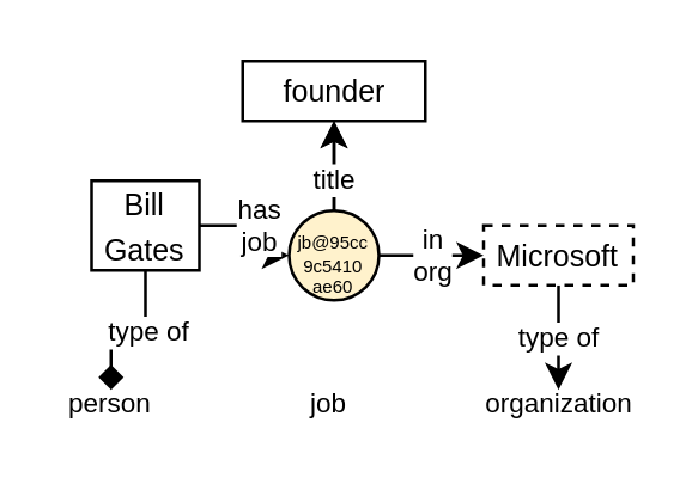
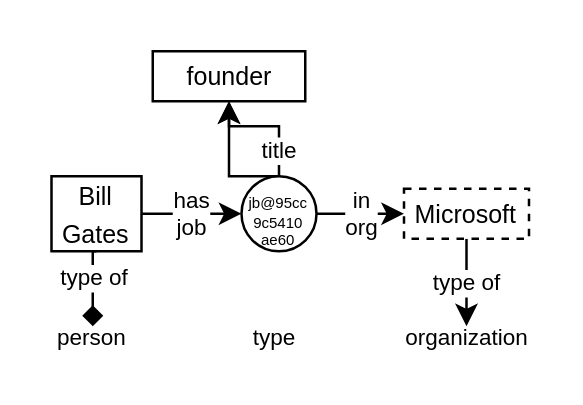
- <mxCell id="12" value="&lt;font style=&quot;font-size: 10px;&quot;&gt;founder&lt;/font&gt;" style="rounded=0;whiteSpace=wrap;html=1;" vertex="1" parent="1"><mxGeometry x="80.5" y="20" width="61" height="20" as="geometry" /></mxCell>
+ <mxCell id="12" value="&lt;font style=&quot;font-size: 10px;&quot;&gt;founder&lt;/font&gt;" style="rounded=0;whiteSpace=wrap;html=1;" vertex="1" parent="1"><mxGeometry x="60.5" y="20" width="61" height="20" as="geometry" /></mxCell>
- <mxCell id="5" value="&lt;font style=&quot;font-size: 10px;&quot;&gt;Bill Gates&lt;/font&gt;" style="rounded=0;whiteSpace=wrap;html=1;" vertex="1" parent="1"><mxGeometry x="30" y="60" width="36" height="30" as="geometry" /></mxCell>
+ <mxCell id="5" value="&lt;font style=&quot;font-size: 10px;&quot;&gt;Bill Gates&lt;/font&gt;" style="rounded=0;whiteSpace=wrap;html=1;" vertex="1" parent="1"><mxGeometry x="20" y="70" width="36" height="30" as="geometry" /></mxCell>
- <mxCell id="9" value="&lt;br&gt;&lt;table width=&quot;69&quot; cellspacing=&quot;0&quot; cellpadding=&quot;0&quot; border=&quot;0&quot;&gt;&lt;tbody&gt;&lt;tr style=&quot;height:14.0pt&quot; height=&quot;19&quot;&gt;  &lt;td style=&quot;height:14.0pt;width:52pt&quot; width=&quot;69&quot; height=&quot;19&quot;&gt;jb@95cc&lt;br&gt;9c5410&lt;br&gt;ae60&lt;/td&gt;&lt;/tr&gt;&lt;/tbody&gt;&lt;/table&gt;" style="ellipse;whiteSpace=wrap;html=1;aspect=fixed;fontSize=6;strokeColor=#000000;fillColor=#fff2cc;" vertex="1" parent="1"><mxGeometry x="96" y="70" width="30" height="30" as="geometry" /></mxCell>
+ <mxCell id="9" value="&lt;br&gt;&lt;table width=&quot;69&quot; cellspacing=&quot;0&quot; cellpadding=&quot;0&quot; border=&quot;0&quot;&gt;&lt;tbody&gt;&lt;tr style=&quot;height:14.0pt&quot; height=&quot;19&quot;&gt;  &lt;td style=&quot;height:14.0pt;width:52pt&quot; width=&quot;69&quot; height=&quot;19&quot;&gt;jb@95cc&lt;br&gt;9c5410&lt;br&gt;ae60&lt;/td&gt;&lt;/tr&gt;&lt;/tbody&gt;&lt;/table&gt;" style="ellipse;whiteSpace=wrap;html=1;aspect=fixed;fontSize=6;strokeColor=#000000;" vertex="1" parent="1"><mxGeometry x="96" y="70" width="30" height="30" as="geometry" /></mxCell>
- <mxCell id="14" value="job" style="text;html=1;strokeColor=none;fillColor=none;align=center;verticalAlign=middle;whiteSpace=wrap;rounded=0;fontSize=9;" vertex="1" parent="1"><mxGeometry x="93" y="130" width="33" height="10" as="geometry" /></mxCell>
+ <mxCell id="14" value="type" style="text;html=1;strokeColor=none;fillColor=none;align=center;verticalAlign=middle;whiteSpace=wrap;rounded=0;fontSize=9;" vertex="1" parent="1"><mxGeometry x="93" y="130" width="33" height="10" as="geometry" /></mxCell>
